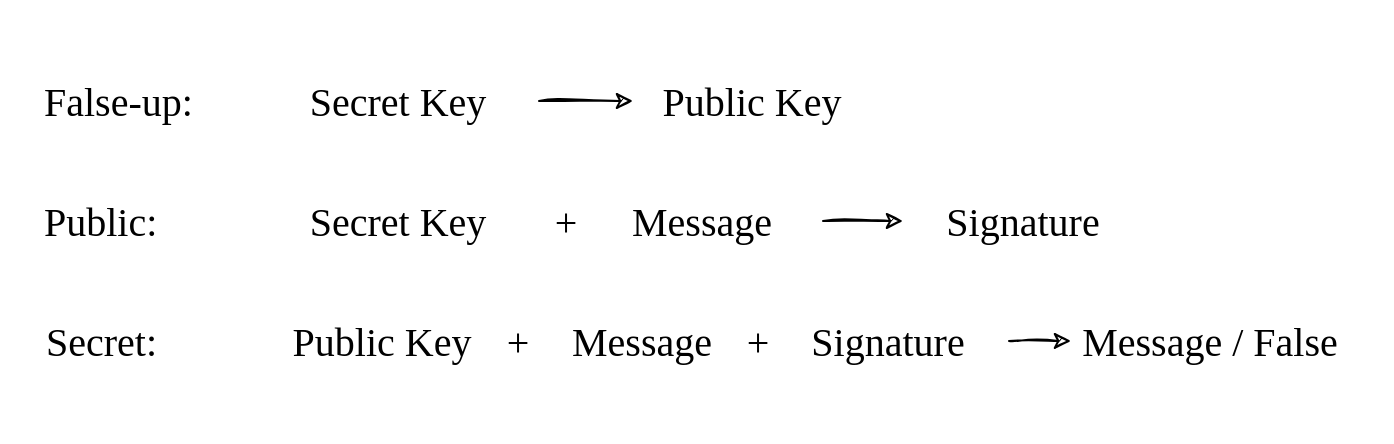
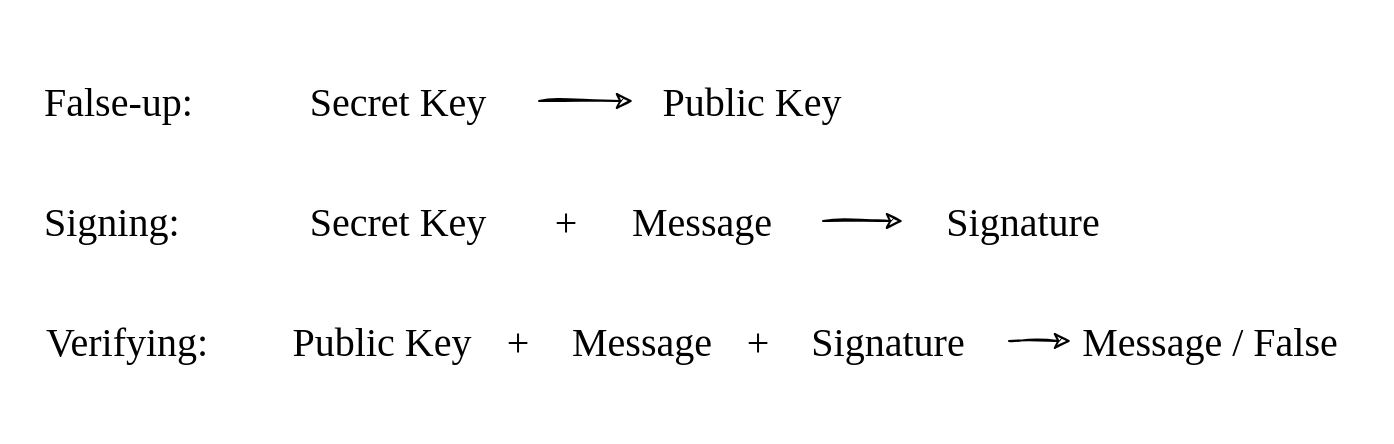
- <mxCell id="15" value="&lt;div&gt;&lt;font data-font-src=&quot;https://fonts.googleapis.com/css?family=Gloria+Hallelujah&quot; style=&quot;font-size: 20px&quot; face=&quot;Gloria Hallelujah&quot;&gt;Public:&lt;/font&gt;&lt;br&gt;&lt;/div&gt;" style="text;html=1;strokeColor=none;fillColor=none;align=left;verticalAlign=middle;whiteSpace=wrap;rounded=0;sketch=0;fillStyle=solid;" vertex="1" parent="1"><mxGeometry x="20" y="80" width="140" height="60" as="geometry" /></mxCell>
+ <mxCell id="15" value="&lt;div&gt;&lt;font data-font-src=&quot;https://fonts.googleapis.com/css?family=Gloria+Hallelujah&quot; style=&quot;font-size: 20px&quot; face=&quot;Gloria Hallelujah&quot;&gt;Signing:&lt;/font&gt;&lt;br&gt;&lt;/div&gt;" style="text;html=1;strokeColor=none;fillColor=none;align=left;verticalAlign=middle;whiteSpace=wrap;rounded=0;sketch=0;fillStyle=solid;" vertex="1" parent="1"><mxGeometry x="20" y="80" width="140" height="60" as="geometry" /></mxCell>
- <mxCell id="9" value="&lt;div&gt;&lt;font data-font-src=&quot;https://fonts.googleapis.com/css?family=Gloria+Hallelujah&quot; style=&quot;font-size: 20px&quot; face=&quot;Gloria Hallelujah&quot;&gt;Secret:&lt;/font&gt;&lt;br&gt;&lt;/div&gt;" style="text;html=1;strokeColor=none;fillColor=none;align=left;verticalAlign=middle;whiteSpace=wrap;rounded=0;sketch=0;fillStyle=solid;" vertex="1" parent="1"><mxGeometry x="21" y="140" width="140" height="60" as="geometry" /></mxCell>
+ <mxCell id="9" value="&lt;div&gt;&lt;font data-font-src=&quot;https://fonts.googleapis.com/css?family=Gloria+Hallelujah&quot; style=&quot;font-size: 20px&quot; face=&quot;Gloria Hallelujah&quot;&gt;Verifying:&lt;/font&gt;&lt;br&gt;&lt;/div&gt;" style="text;html=1;strokeColor=none;fillColor=none;align=left;verticalAlign=middle;whiteSpace=wrap;rounded=0;sketch=0;fillStyle=solid;" vertex="1" parent="1"><mxGeometry x="21" y="140" width="140" height="60" as="geometry" /></mxCell>
